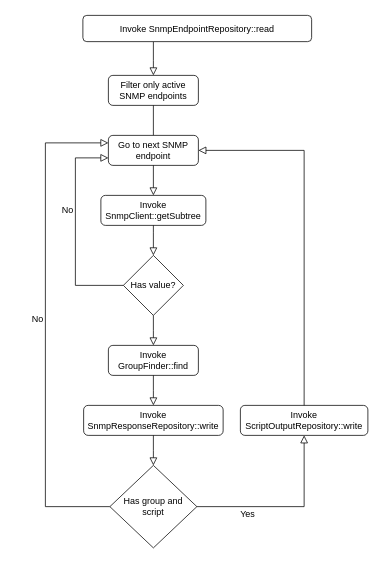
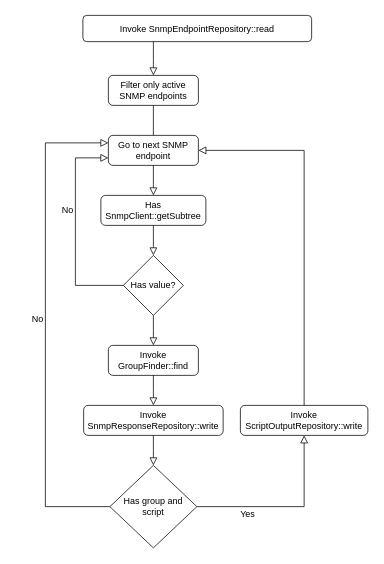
- <mxCell id="7" value="Invoke SnmpClient::getSubtree" style="rounded=1;whiteSpace=wrap;html=1;fontSize=12;glass=0;strokeWidth=1;shadow=0;" vertex="1" parent="1"><mxGeometry x="134" y="260" width="140" height="40" as="geometry" /></mxCell>
+ <mxCell id="7" value="Has SnmpClient::getSubtree" style="rounded=1;whiteSpace=wrap;html=1;fontSize=12;glass=0;strokeWidth=1;shadow=0;" vertex="1" parent="1"><mxGeometry x="134" y="260" width="140" height="40" as="geometry" /></mxCell>
